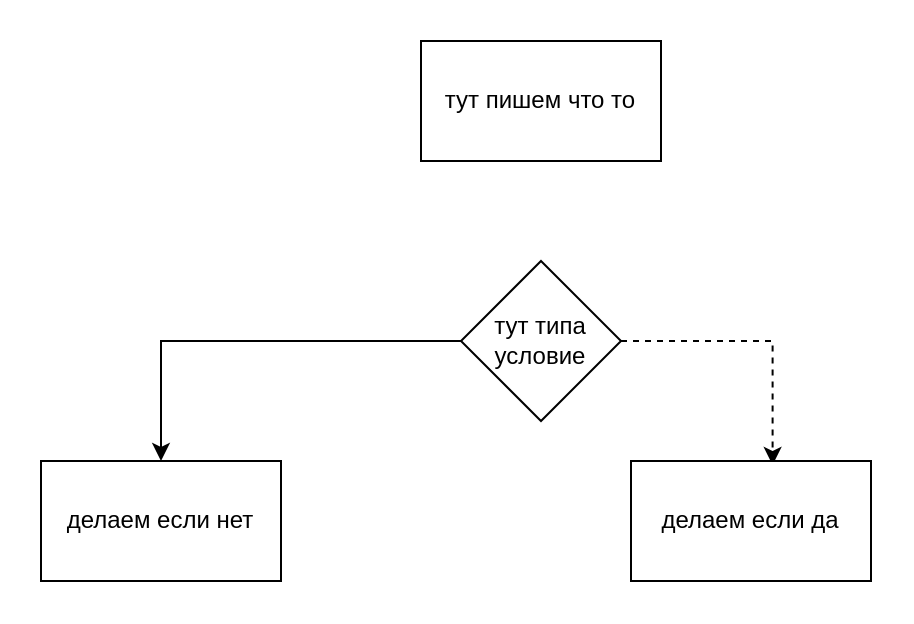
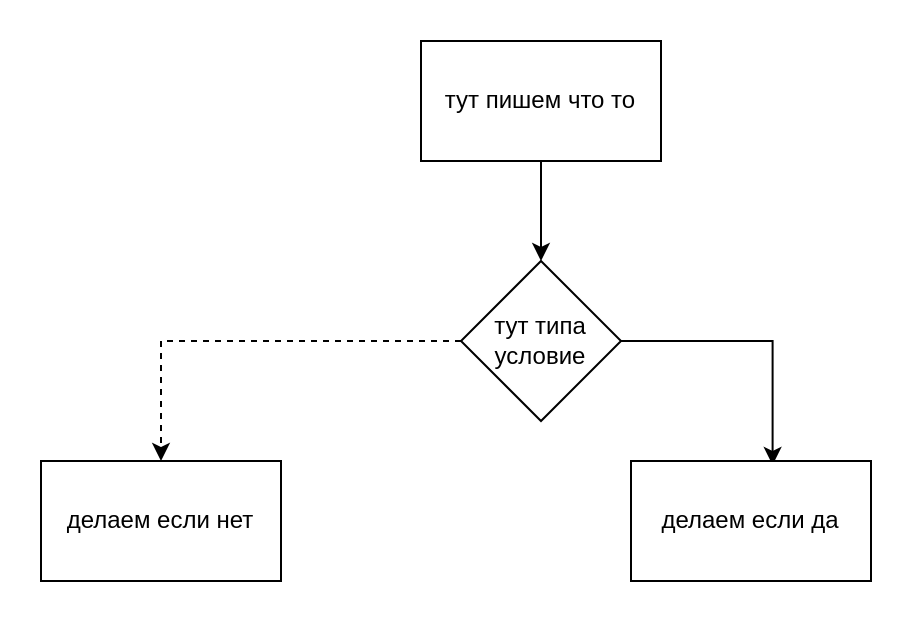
+ <mxCell id="2" style="edgeStyle=orthogonalEdgeStyle;rounded=0;orthogonalLoop=1;jettySize=auto;html=1;exitX=0.5;exitY=1;exitDx=0;exitDy=0;entryX=0.5;entryY=0;entryDx=0;entryDy=0;" edge="1" parent="1" source="3" target="6"><mxGeometry relative="1" as="geometry" /></mxCell>
- <mxCell id="4" style="edgeStyle=orthogonalEdgeStyle;rounded=0;orthogonalLoop=1;jettySize=auto;html=1;exitX=0;exitY=0.5;exitDx=0;exitDy=0;entryX=0.5;entryY=0;entryDx=0;entryDy=0;" edge="1" parent="1" source="6" target="8"><mxGeometry relative="1" as="geometry" /></mxCell>
+ <mxCell id="4" style="edgeStyle=orthogonalEdgeStyle;rounded=0;orthogonalLoop=1;jettySize=auto;html=1;exitX=0;exitY=0.5;exitDx=0;exitDy=0;entryX=0.5;entryY=0;entryDx=0;entryDy=0;dashed=1;" edge="1" parent="1" source="6" target="8"><mxGeometry relative="1" as="geometry" /></mxCell>
- <mxCell id="5" style="edgeStyle=orthogonalEdgeStyle;rounded=0;orthogonalLoop=1;jettySize=auto;html=1;exitX=1;exitY=0.5;exitDx=0;exitDy=0;entryX=0.59;entryY=0.033;entryDx=0;entryDy=0;entryPerimeter=0;dashed=1;" edge="1" parent="1" source="6" target="7"><mxGeometry relative="1" as="geometry" /></mxCell>
+ <mxCell id="5" style="edgeStyle=orthogonalEdgeStyle;rounded=0;orthogonalLoop=1;jettySize=auto;html=1;exitX=1;exitY=0.5;exitDx=0;exitDy=0;entryX=0.59;entryY=0.033;entryDx=0;entryDy=0;entryPerimeter=0;" edge="1" parent="1" source="6" target="7"><mxGeometry relative="1" as="geometry" /></mxCell>
